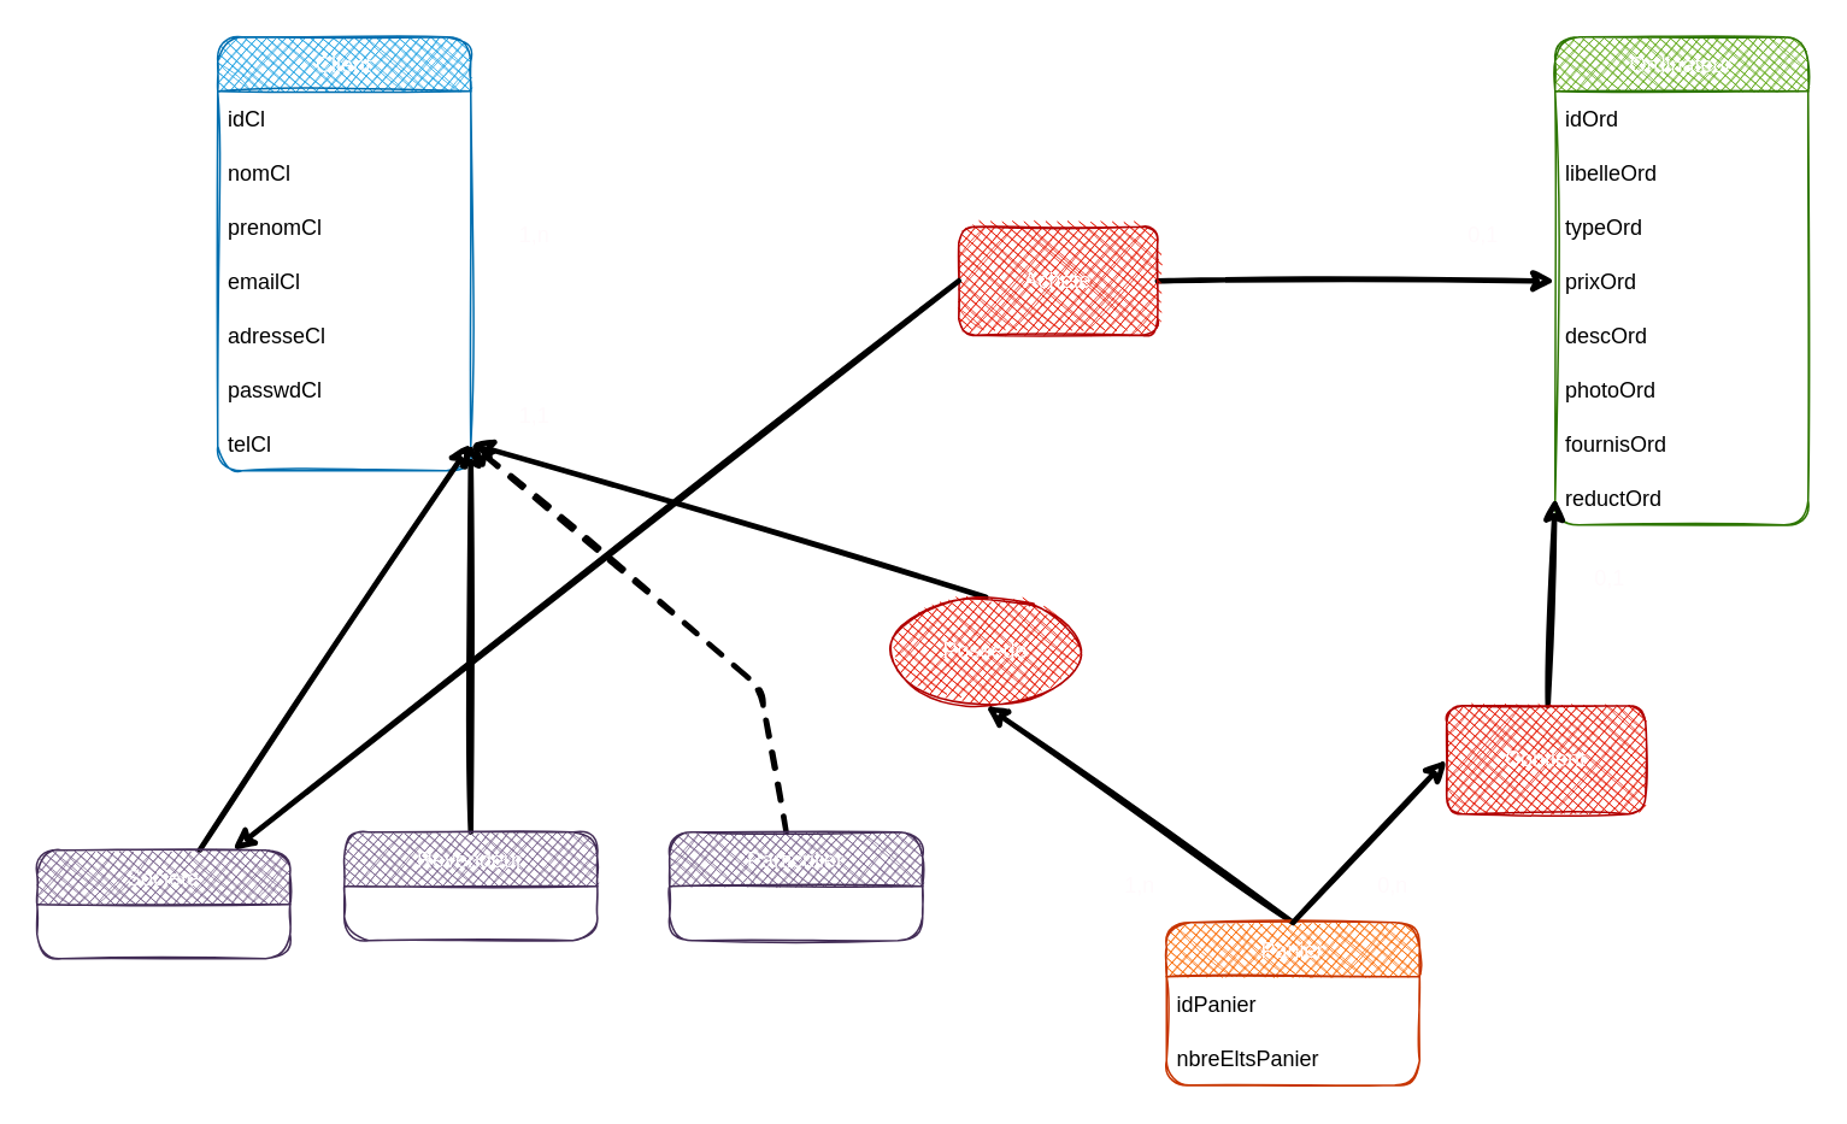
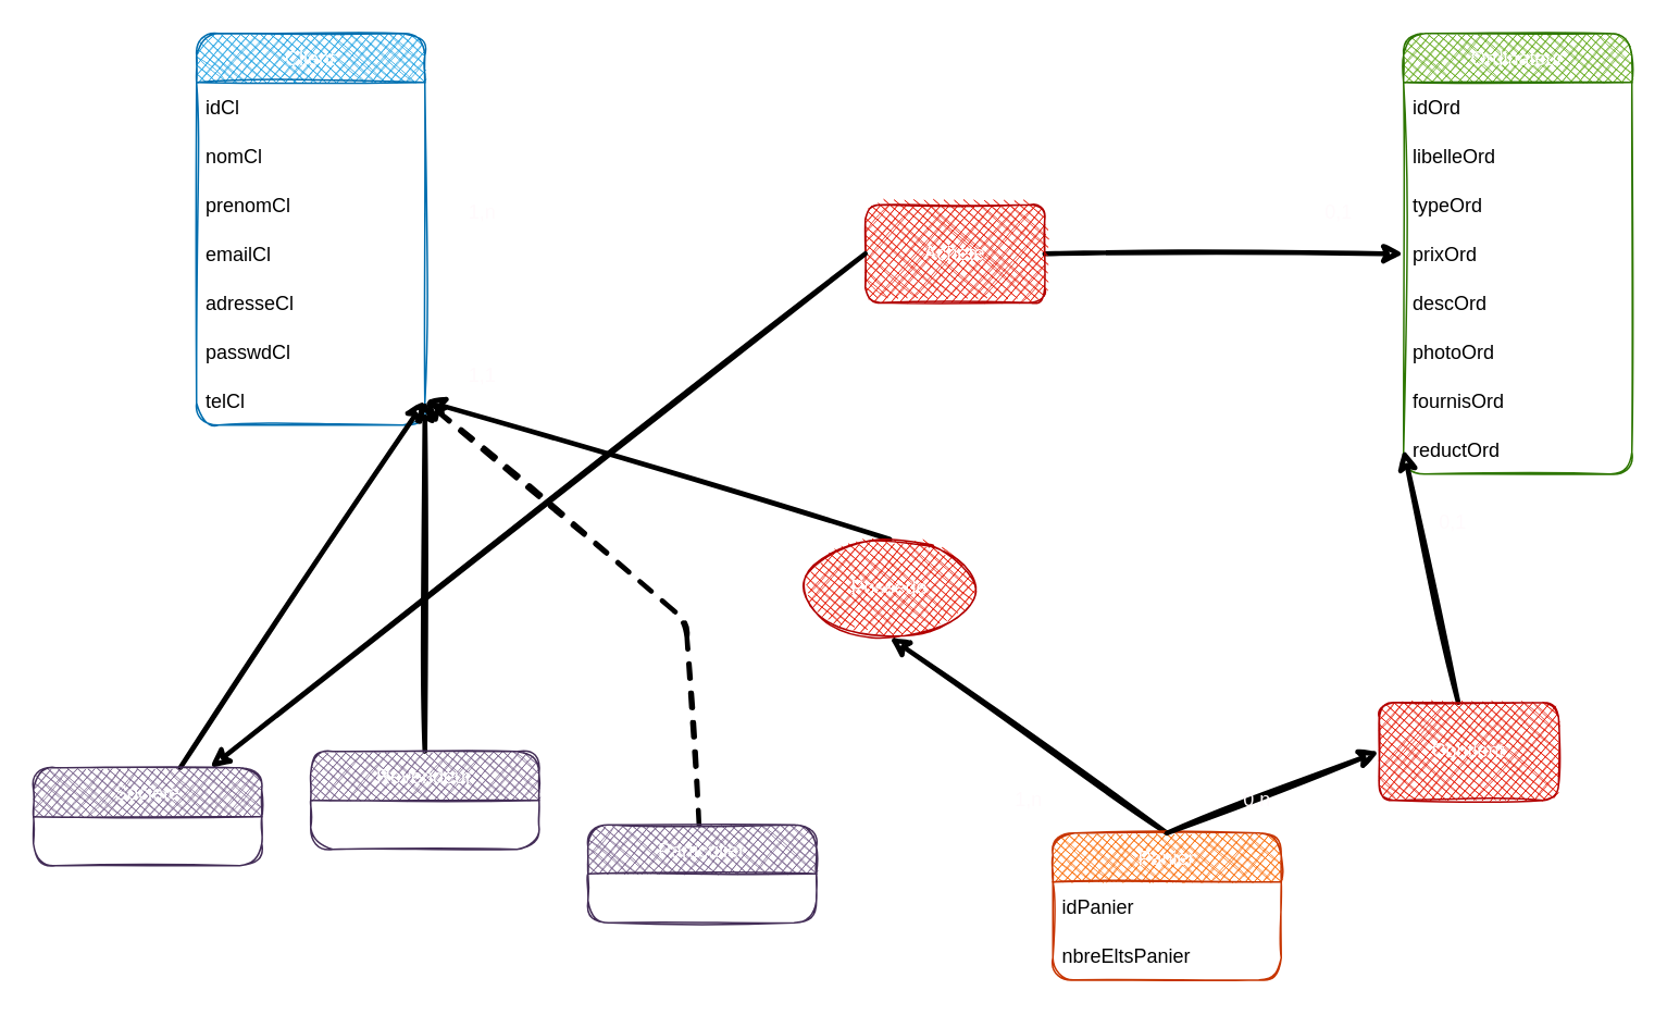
- <mxCell id="33" value="Contient" style="rounded=1;whiteSpace=wrap;html=1;glass=0;sketch=1;fillStyle=cross-hatch;fontColor=#ffffff;fillColor=#e51400;strokeColor=#B20000;" vertex="1" parent="1"><mxGeometry x="800" y="390" width="110" height="60" as="geometry" /></mxCell>
+ <mxCell id="33" value="Contient" style="rounded=1;whiteSpace=wrap;html=1;glass=0;sketch=1;fillStyle=cross-hatch;fontColor=#ffffff;fillColor=#e51400;strokeColor=#B20000;" vertex="1" parent="1"><mxGeometry x="845" y="430" width="110" height="60" as="geometry" /></mxCell>
- <mxCell id="44" value="Particulier" style="swimlane;fontStyle=0;childLayout=stackLayout;horizontal=1;startSize=30;horizontalStack=0;resizeParent=1;resizeParentMax=0;resizeLast=0;collapsible=1;marginBottom=0;rounded=1;glass=0;sketch=1;fillStyle=cross-hatch;fillColor=#76608a;strokeColor=#432D57;fontColor=#ffffff;" vertex="1" parent="1"><mxGeometry x="370" y="460" width="140" height="60" as="geometry" /></mxCell>
+ <mxCell id="44" value="Particulier" style="swimlane;fontStyle=0;childLayout=stackLayout;horizontal=1;startSize=30;horizontalStack=0;resizeParent=1;resizeParentMax=0;resizeLast=0;collapsible=1;marginBottom=0;rounded=1;glass=0;sketch=1;fillStyle=cross-hatch;fillColor=#76608a;strokeColor=#432D57;fontColor=#ffffff;" vertex="1" parent="1"><mxGeometry x="360" y="505" width="140" height="60" as="geometry" /></mxCell>
